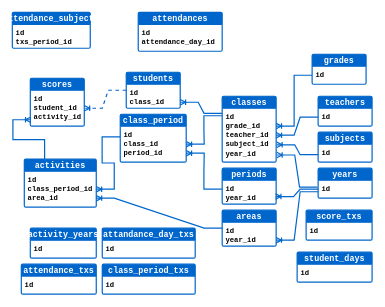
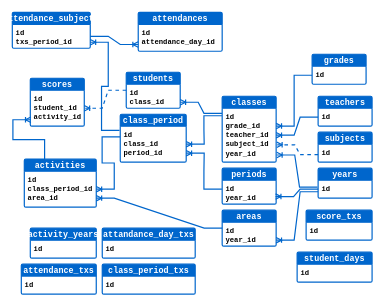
+ <mxCell id="39" value="" style="edgeStyle=entityRelationEdgeStyle;fontSize=12;html=1;endArrow=ERoneToMany;rounded=0;strokeColor=#0066CC;strokeWidth=2;exitX=1;exitY=0.5;exitDx=0;exitDy=0;entryX=0;entryY=0.75;entryDx=0;entryDy=0;" edge="1" parent="1" source="37" target="31"><mxGeometry width="100" height="100" relative="1" as="geometry"><mxPoint x="-160" y="200" as="sourcePoint" /><mxPoint y="100" as="targetPoint" x="-60" /></mxGeometry></mxCell>
+ <mxCell id="38" value="" style="edgeStyle=entityRelationEdgeStyle;fontSize=12;html=1;endArrow=ERoneToMany;rounded=0;strokeColor=#0066CC;strokeWidth=2;exitX=-0.011;exitY=0.114;exitDx=0;exitDy=0;entryX=1;entryY=0.75;entryDx=0;entryDy=0;exitPerimeter=0;" edge="1" parent="1" source="17" target="37"><mxGeometry width="100" height="100" relative="1" as="geometry"><mxPoint x="-280" y="290" as="sourcePoint" /><mxPoint x="-180" y="190" as="targetPoint" /></mxGeometry></mxCell>
- <mxCell id="20" value="" style="edgeStyle=entityRelationEdgeStyle;fontSize=12;html=1;endArrow=ERoneToMany;rounded=0;strokeColor=#0066CC;strokeWidth=2;exitX=0;exitY=0.75;exitDx=0;exitDy=0;entryX=1.011;entryY=0.678;entryDx=0;entryDy=0;entryPerimeter=0;" edge="1" parent="1" source="8" target="7"><mxGeometry width="100" height="100" relative="1" as="geometry"><mxPoint x="160" y="240" as="sourcePoint" /><mxPoint x="260" y="140" as="targetPoint" /></mxGeometry></mxCell>
+ <mxCell id="20" value="" style="edgeStyle=entityRelationEdgeStyle;fontSize=12;html=1;endArrow=ERoneToMany;rounded=0;strokeColor=#0066CC;strokeWidth=2;exitX=0;exitY=0.75;exitDx=0;exitDy=0;entryX=1.011;entryY=0.678;entryDx=0;entryDy=0;entryPerimeter=0;dashed=1;" edge="1" parent="1" source="8" target="7"><mxGeometry width="100" height="100" relative="1" as="geometry"><mxPoint x="160" y="240" as="sourcePoint" /><mxPoint x="260" y="140" as="targetPoint" /></mxGeometry></mxCell>
